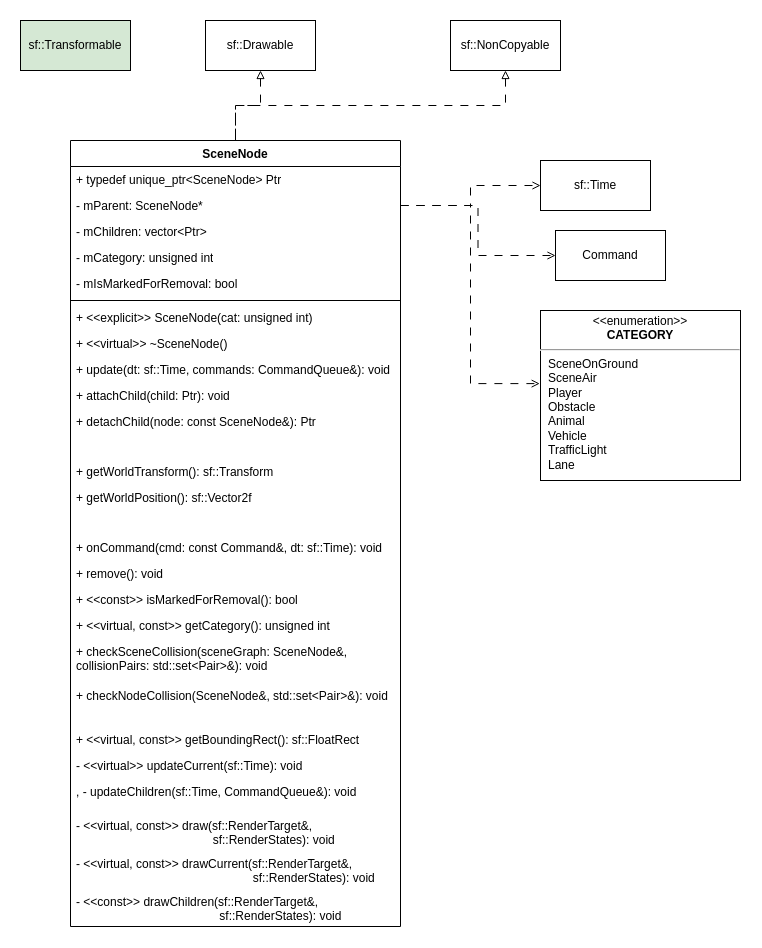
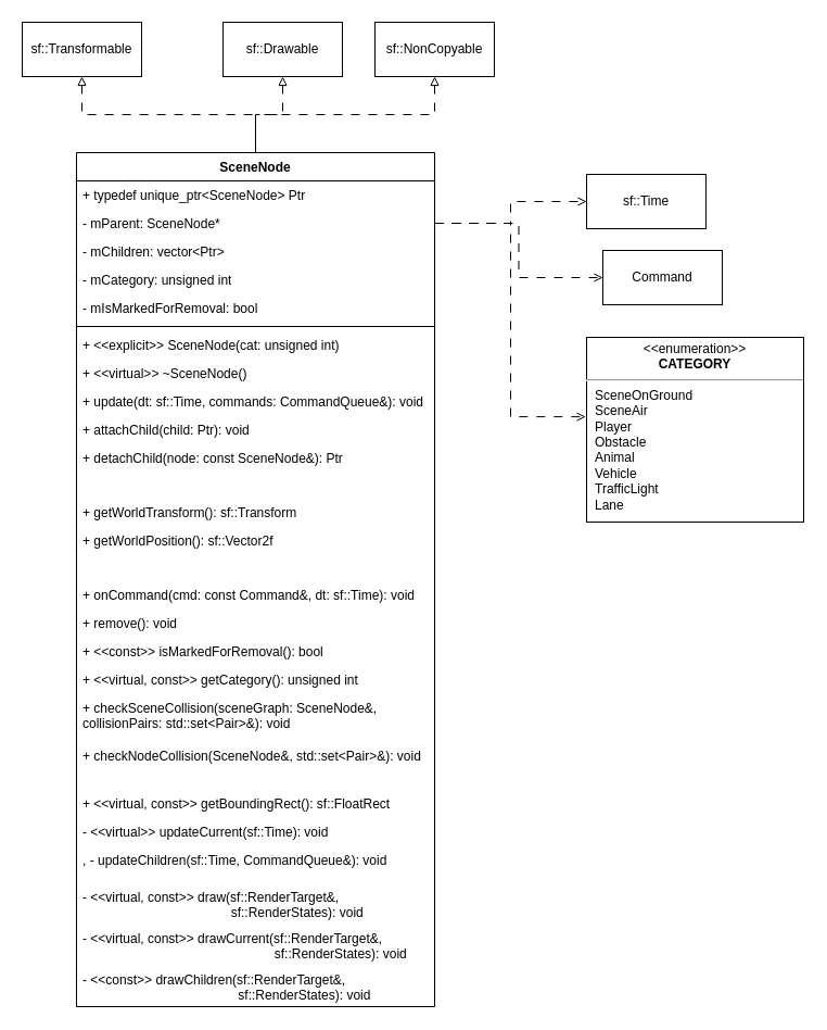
- <mxCell id="33" value="sf::Transformable" style="html=1;whiteSpace=wrap;fillColor=#d5e8d4;" parent="1" vertex="1"><mxGeometry x="20" y="20" width="110" height="50" as="geometry" /></mxCell>
+ <mxCell id="33" value="sf::Transformable" style="html=1;whiteSpace=wrap;" parent="1" vertex="1"><mxGeometry x="20" y="20" width="110" height="50" as="geometry" /></mxCell>
- <mxCell id="37" value="sf::NonCopyable" style="html=1;whiteSpace=wrap;" parent="1" vertex="1"><mxGeometry x="450" y="20" width="110" height="50" as="geometry" /></mxCell>
+ <mxCell id="37" value="sf::NonCopyable" style="html=1;whiteSpace=wrap;" parent="1" vertex="1"><mxGeometry x="345" y="20" width="110" height="50" as="geometry" /></mxCell>
+ <mxCell id="32" style="edgeStyle=orthogonalEdgeStyle;rounded=0;orthogonalLoop=1;jettySize=auto;html=1;exitX=0.5;exitY=1;exitDx=0;exitDy=0;entryX=0.5;entryY=0;entryDx=0;entryDy=0;endArrow=none;endFill=0;startArrow=block;startFill=0;dashed=1;dashPattern=8 8;" parent="1" source="33" target="2" edge="1"><mxGeometry relative="1" as="geometry" /></mxCell>
